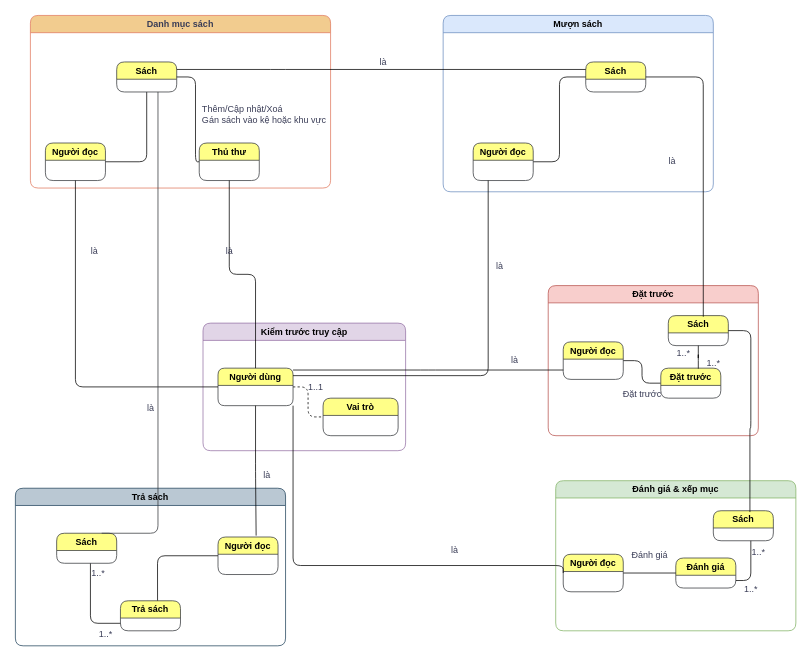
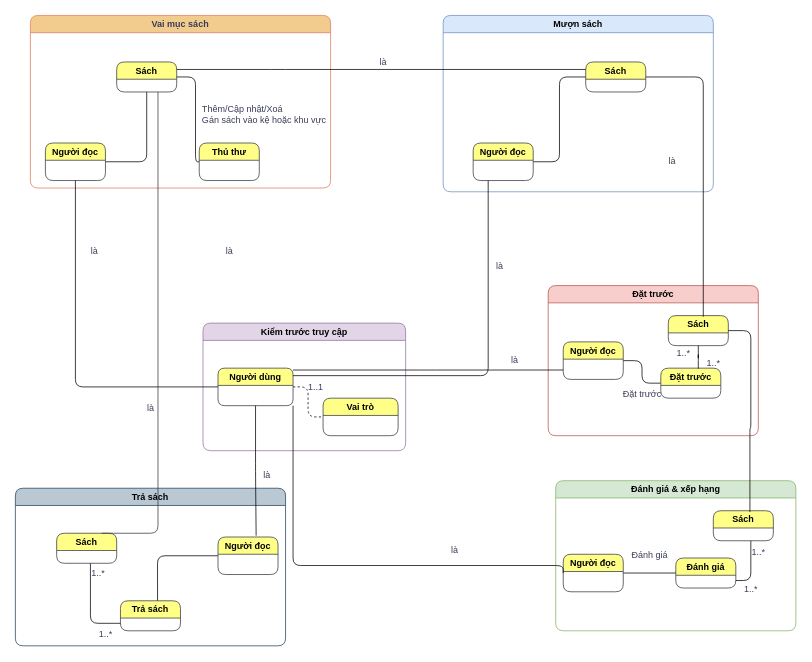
- <mxCell id="2" value="Danh mục sách" style="swimlane;whiteSpace=wrap;html=1;strokeColor=#E07A5F;fontColor=#393C56;fillColor=#F2CC8F;rounded=1;" vertex="1" parent="1"><mxGeometry x="40" y="20" width="400" height="230" as="geometry" /></mxCell>
+ <mxCell id="2" value="Vai mục sách" style="swimlane;whiteSpace=wrap;html=1;strokeColor=#E07A5F;fontColor=#393C56;fillColor=#F2CC8F;rounded=1;" vertex="1" parent="1"><mxGeometry x="40" y="20" width="400" height="230" as="geometry" /></mxCell>
- <mxCell id="44" style="edgeStyle=orthogonalEdgeStyle;rounded=1;orthogonalLoop=1;jettySize=auto;html=1;entryX=0.5;entryY=1;entryDx=0;entryDy=0;fontColor=#393C56;endArrow=none;startFill=0;" edge="1" parent="1" source="30" target="7"><mxGeometry relative="1" as="geometry" /></mxCell>
- <mxCell id="33" value="Đánh giá &amp;amp; xếp mục" style="swimlane;whiteSpace=wrap;html=1;strokeColor=#82b366;fillColor=#d5e8d4;rounded=1;" vertex="1" parent="1"><mxGeometry x="740" y="640" width="320" height="200" as="geometry" /></mxCell>
+ <mxCell id="33" value="Đánh giá &amp;amp; xếp hạng" style="swimlane;whiteSpace=wrap;html=1;strokeColor=#82b366;fillColor=#d5e8d4;rounded=1;" vertex="1" parent="1"><mxGeometry x="740" y="640" width="320" height="200" as="geometry" /></mxCell>
